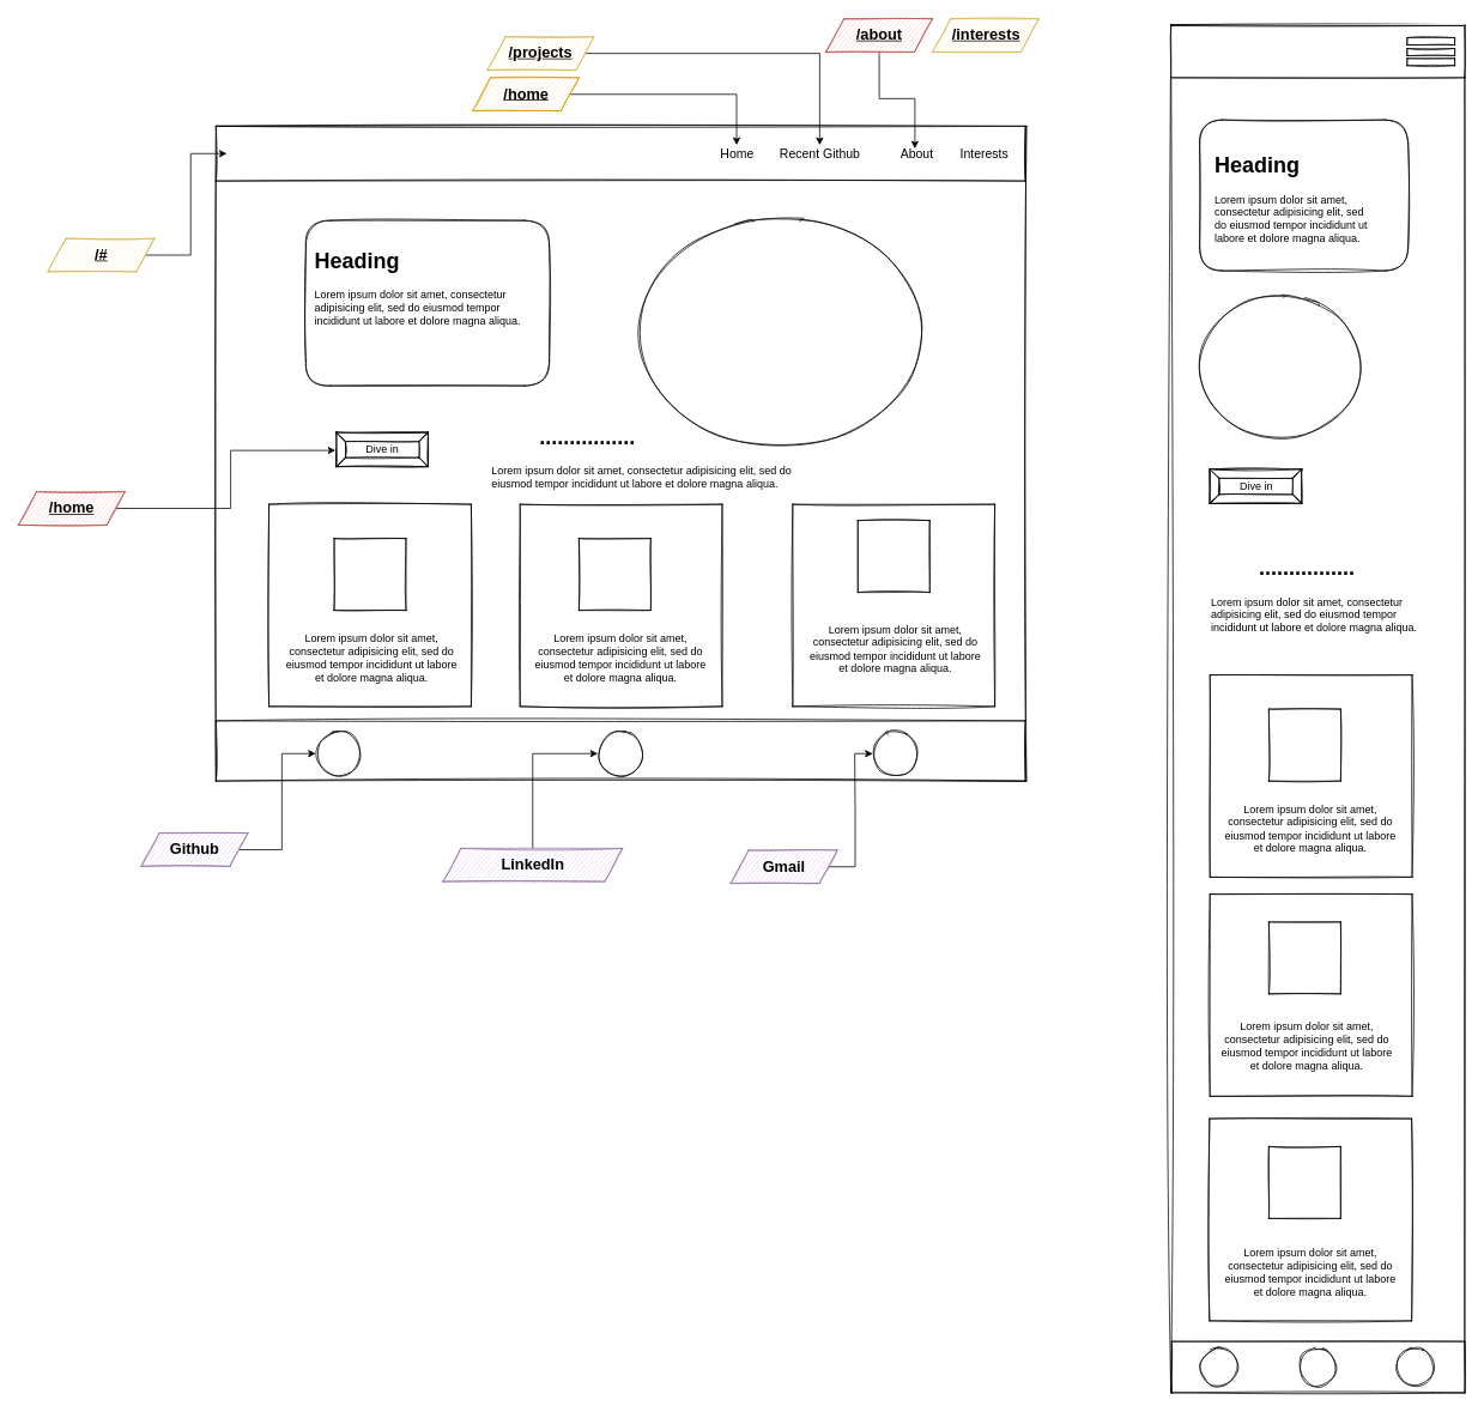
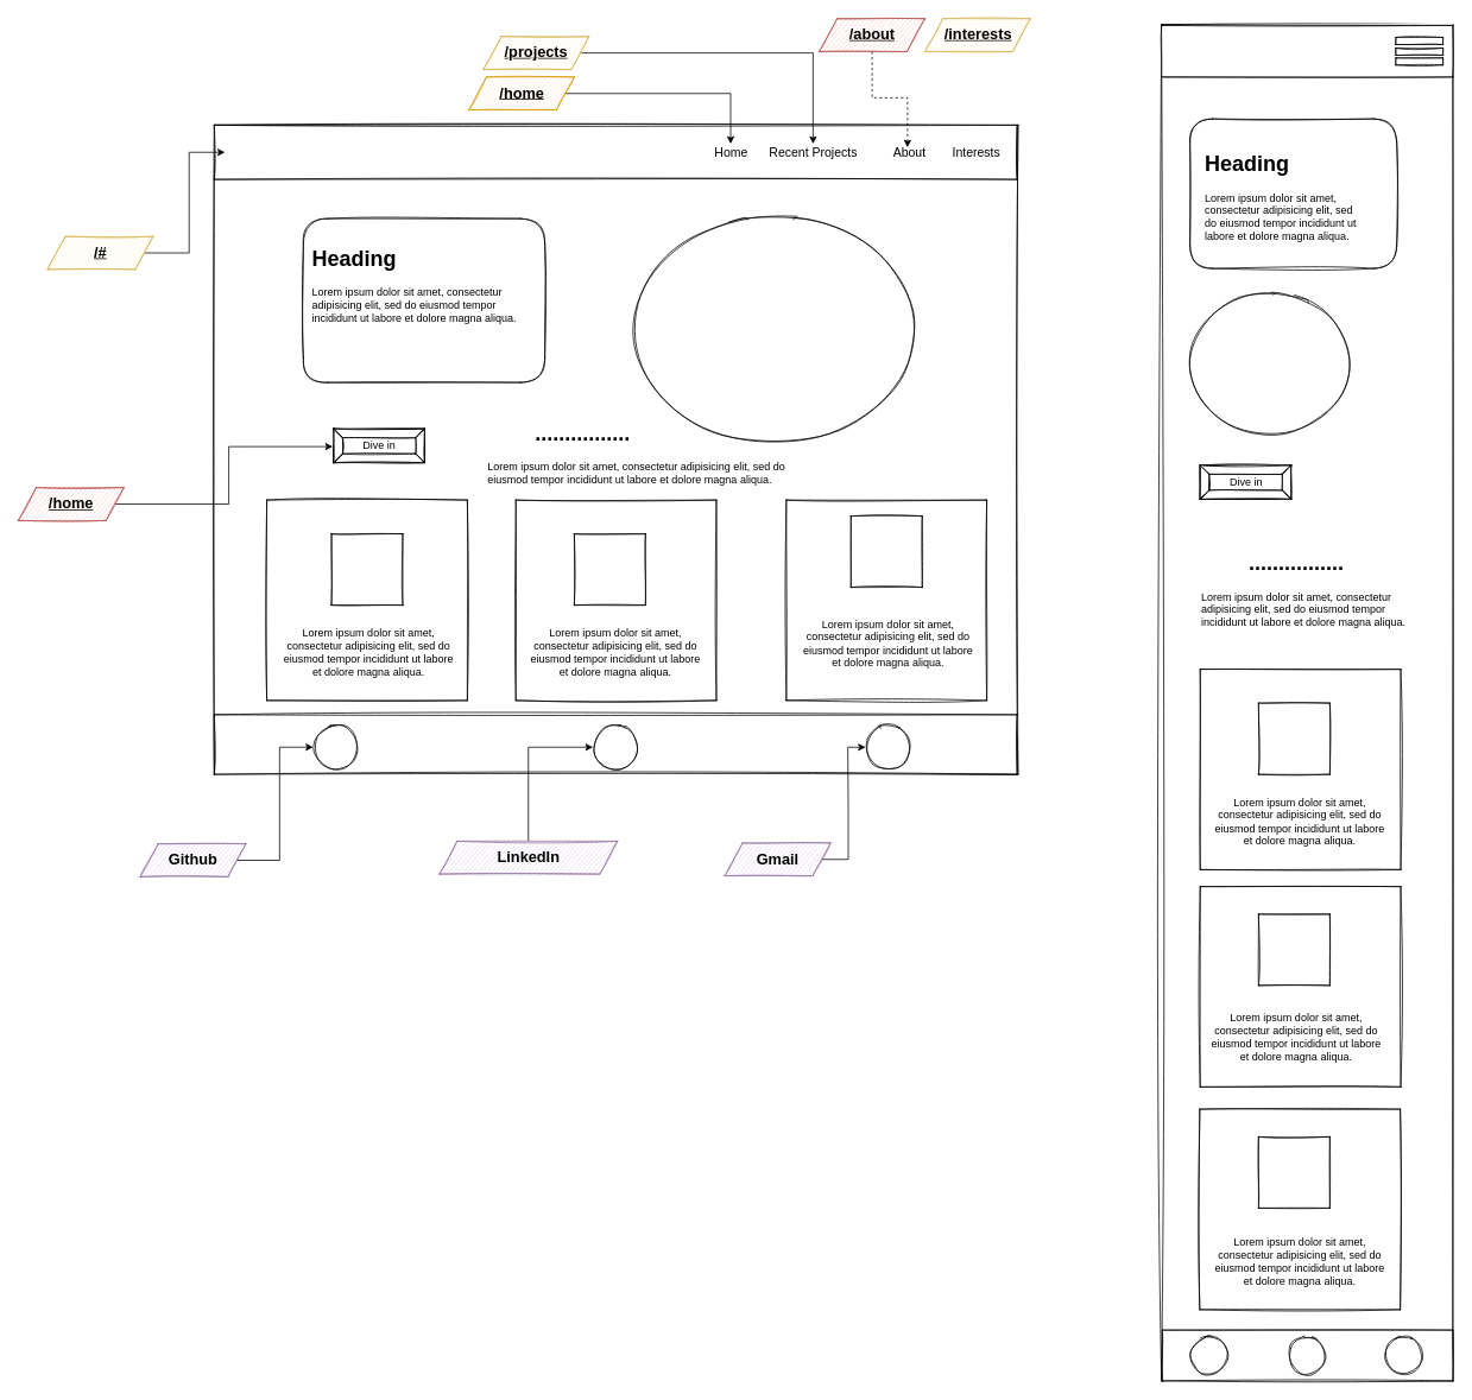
- <mxCell id="65" style="edgeStyle=orthogonalEdgeStyle;rounded=0;orthogonalLoop=1;jettySize=auto;html=1;entryX=0.468;entryY=0.211;entryDx=0;entryDy=0;entryPerimeter=0;shadow=0;fontSize=17;" edge="1" parent="1" source="66" target="6"><mxGeometry relative="1" as="geometry" /></mxCell>
+ <mxCell id="65" style="edgeStyle=orthogonalEdgeStyle;rounded=0;orthogonalLoop=1;jettySize=auto;html=1;entryX=0.468;entryY=0.211;entryDx=0;entryDy=0;entryPerimeter=0;shadow=0;fontSize=17;dashed=1;" edge="1" parent="1" source="66" target="6"><mxGeometry relative="1" as="geometry" /></mxCell>
- <mxCell id="7" value="&lt;font style=&quot;font-size: 14px&quot;&gt;Recent Github&lt;/font&gt;" style="text;html=1;align=center;verticalAlign=middle;resizable=0;points=[];autosize=1;sketch=1;" vertex="1" parent="1"><mxGeometry x="857" y="161" width="109" height="19" as="geometry" /></mxCell>
+ <mxCell id="7" value="&lt;font style=&quot;font-size: 14px&quot;&gt;Recent Projects&lt;/font&gt;" style="text;html=1;align=center;verticalAlign=middle;resizable=0;points=[];autosize=1;sketch=1;" vertex="1" parent="1"><mxGeometry x="857" y="161" width="109" height="19" as="geometry" /></mxCell>
- <mxCell id="54" value="&lt;b&gt;Github&lt;/b&gt;" style="shape=parallelogram;perimeter=parallelogramPerimeter;whiteSpace=wrap;html=1;fixedSize=1;fontSize=17;sketch=1;fillColor=#e1d5e7;strokeColor=#9673a6;" vertex="1" parent="1"><mxGeometry x="157" y="927" width="118.5" height="37" as="geometry" /></mxCell>
+ <mxCell id="54" value="&lt;b&gt;Github&lt;/b&gt;" style="shape=parallelogram;perimeter=parallelogramPerimeter;whiteSpace=wrap;html=1;fixedSize=1;fontSize=17;sketch=1;fillColor=#e1d5e7;strokeColor=#9673a6;" vertex="1" parent="1"><mxGeometry x="157" y="947" width="118.5" height="37" as="geometry" /></mxCell>
